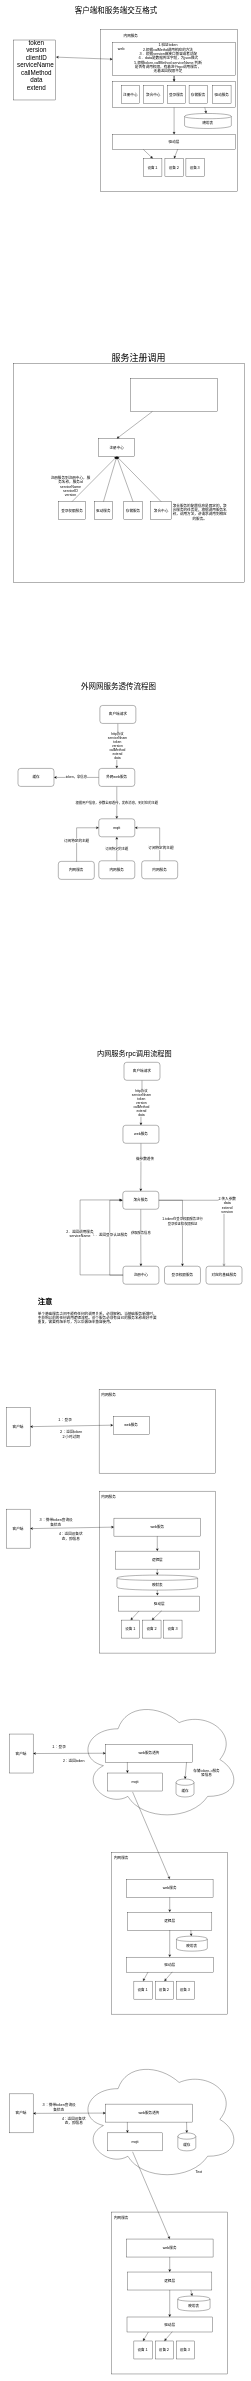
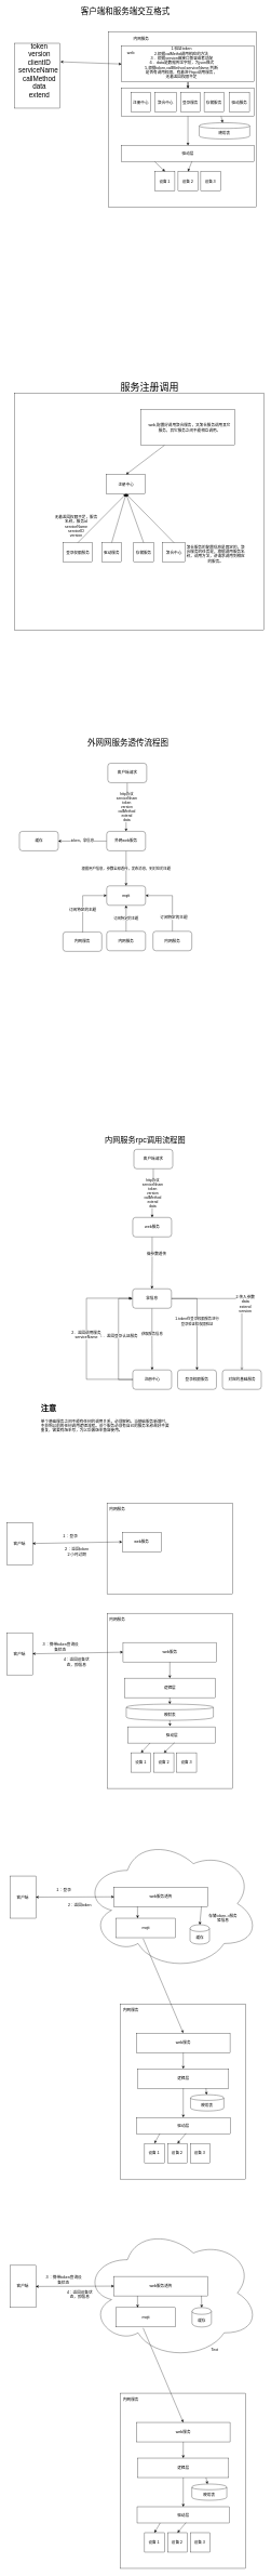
+ <mxCell id="39" value="web,配置好调用聚合服务，又聚合服务调用其它服务，其它服务之间不能相互调用。&lt;br&gt;" style="text;html=1;strokeColor=none;fillColor=none;align=center;verticalAlign=middle;whiteSpace=wrap;rounded=0;" vertex="1" parent="1"><mxGeometry x="455" y="1305" width="260" height="20" as="geometry" /></mxCell>
- <mxCell id="34" value="注册服务到注册中心，服务名称，服务id&lt;br&gt;serviceName&lt;br&gt;serviceID&lt;br&gt;version&lt;br&gt;" style="text;html=1;strokeColor=none;fillColor=none;align=center;verticalAlign=middle;whiteSpace=wrap;rounded=0;" vertex="1" parent="1"><mxGeometry x="165" y="1590" width="140" height="60" as="geometry" /></mxCell>
+ <mxCell id="34" value="无着返回权限不足，服务名称，服务id&lt;br&gt;serviceName&lt;br&gt;serviceID&lt;br&gt;version&lt;br&gt;" style="text;html=1;strokeColor=none;fillColor=none;align=center;verticalAlign=middle;whiteSpace=wrap;rounded=0;" vertex="1" parent="1"><mxGeometry x="165" y="1590" width="140" height="60" as="geometry" /></mxCell>
- <mxCell id="64" value="聚合服务" style="rounded=1;whiteSpace=wrap;html=1;" vertex="1" parent="1"><mxGeometry x="409" y="3970" width="120" height="60" as="geometry" /></mxCell>
+ <mxCell id="64" value="拿信息" style="rounded=1;whiteSpace=wrap;html=1;" vertex="1" parent="1"><mxGeometry x="409" y="3970" width="120" height="60" as="geometry" /></mxCell>
